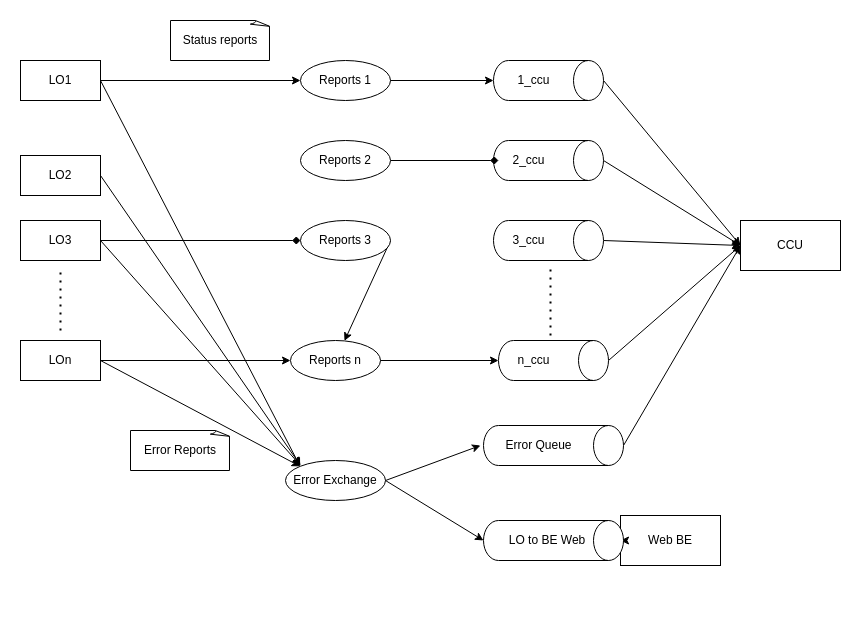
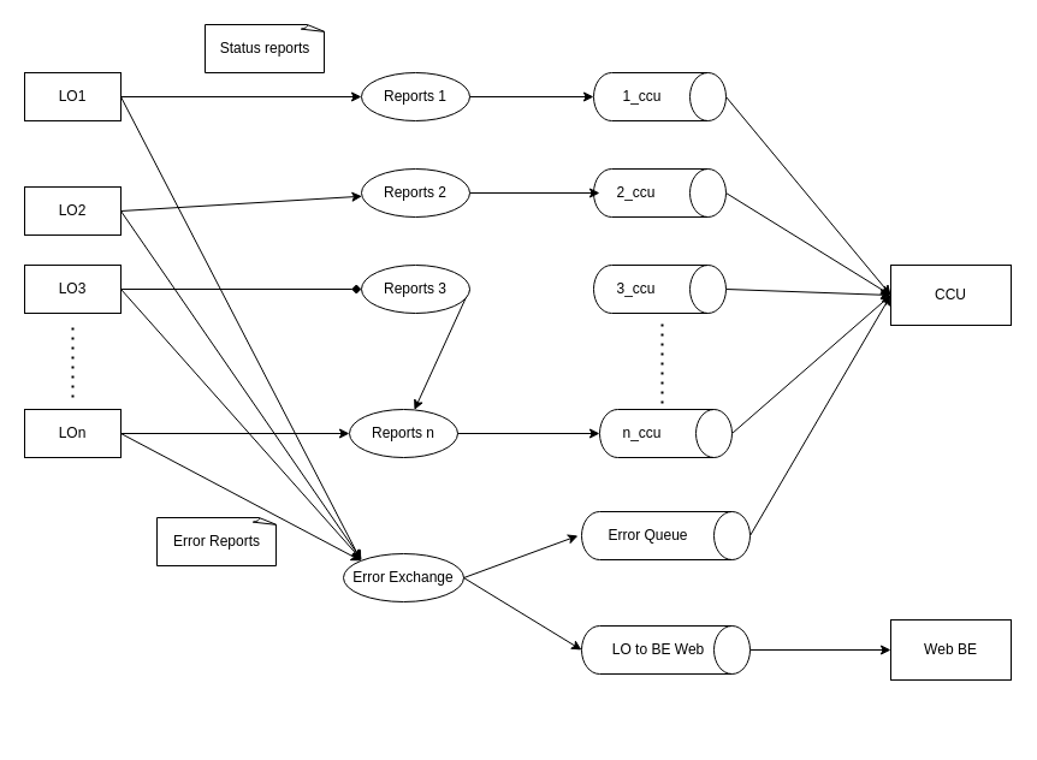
- <mxCell id="37" style="edgeStyle=none;rounded=0;orthogonalLoop=1;jettySize=auto;html=1;exitX=1;exitY=0.5;exitDx=0;exitDy=0;endArrow=diamond;" edge="1" parent="1" source="38" target="25"><mxGeometry relative="1" as="geometry" /></mxCell>
+ <mxCell id="37" style="edgeStyle=none;rounded=0;orthogonalLoop=1;jettySize=auto;html=1;exitX=1;exitY=0.5;exitDx=0;exitDy=0;" edge="1" parent="1" source="38" target="25"><mxGeometry relative="1" as="geometry" /></mxCell>
+ <mxCell id="5" style="edgeStyle=none;rounded=0;orthogonalLoop=1;jettySize=auto;html=1;exitX=1;exitY=0.5;exitDx=0;exitDy=0;" edge="1" parent="1" source="7" target="38"><mxGeometry relative="1" as="geometry" /></mxCell>
- <mxCell id="23" value="Web BE" style="rounded=0;whiteSpace=wrap;html=1;" parent="1" vertex="1"><mxGeometry x="620" y="515" width="100" height="50" as="geometry" /></mxCell>
+ <mxCell id="23" value="Web BE" style="rounded=0;whiteSpace=wrap;html=1;" parent="1" vertex="1"><mxGeometry x="740" y="515" width="100" height="50" as="geometry" /></mxCell>
